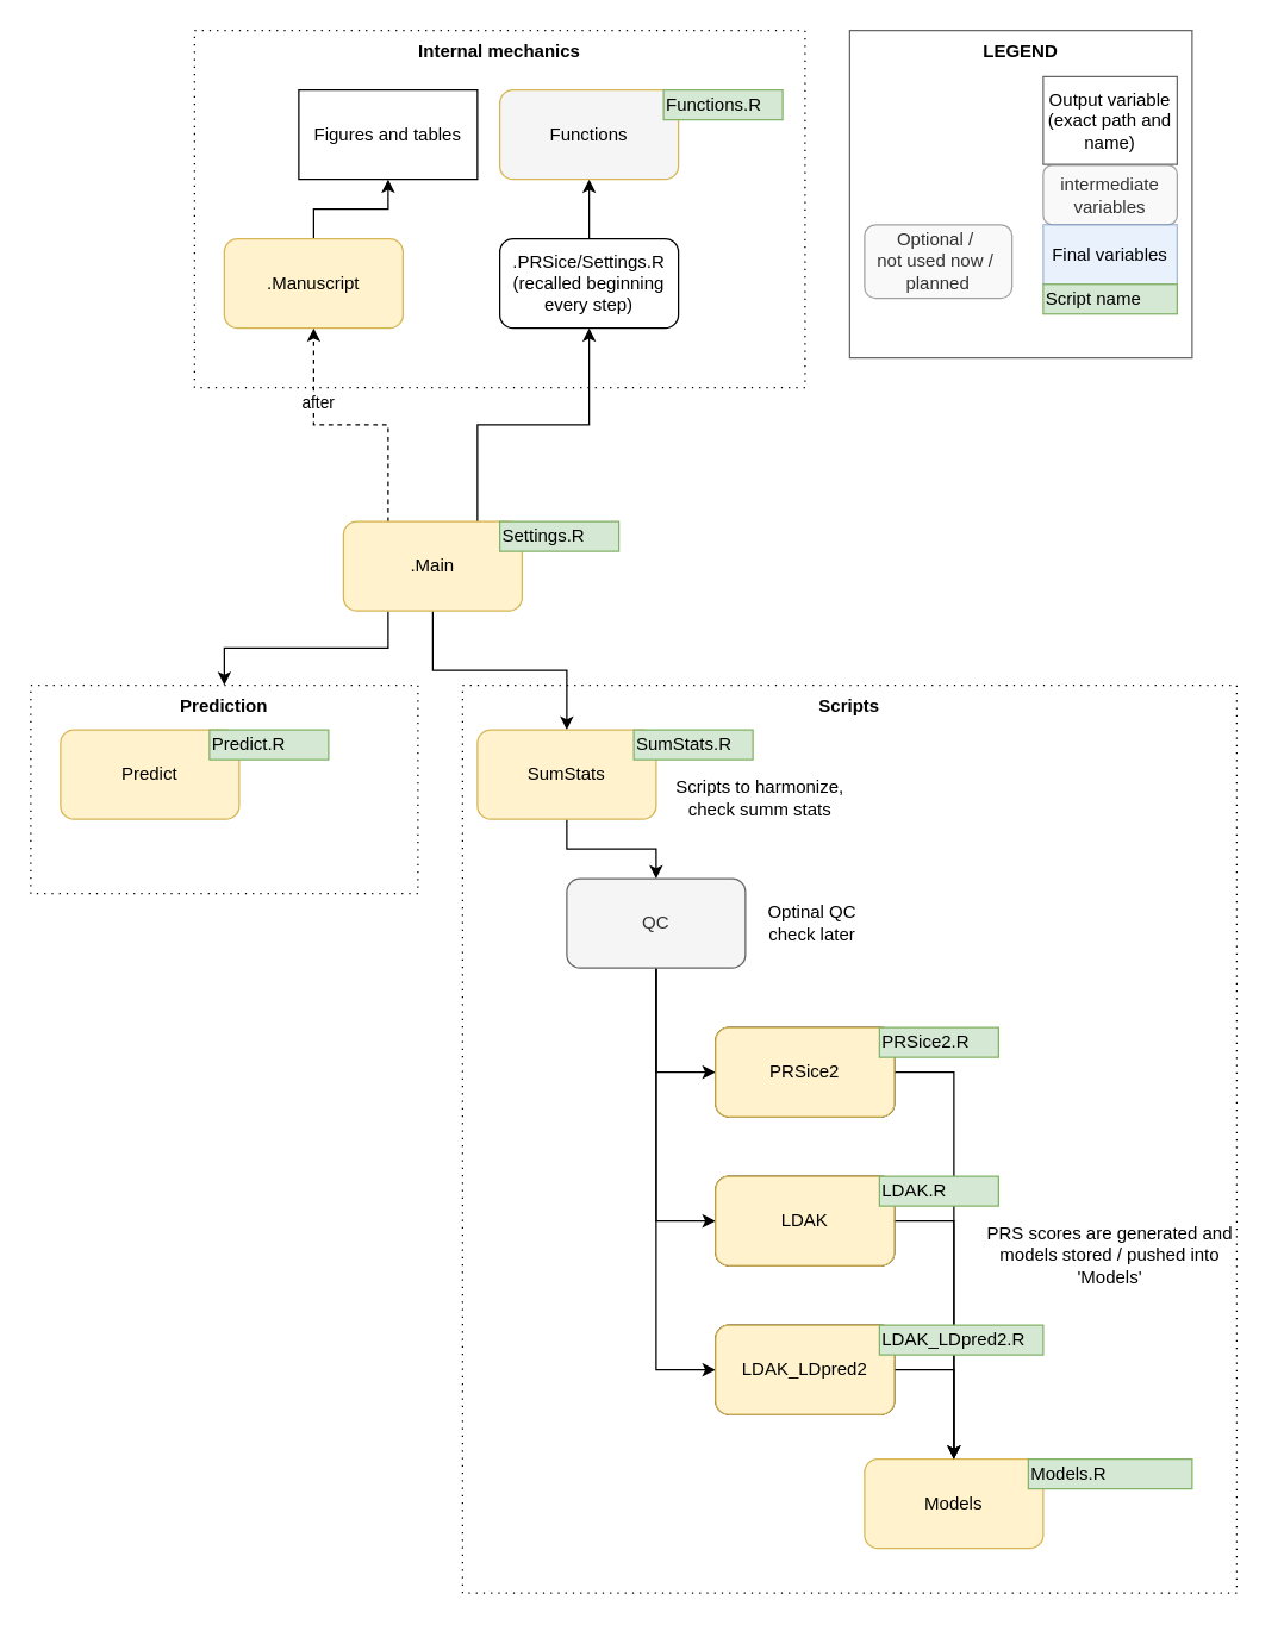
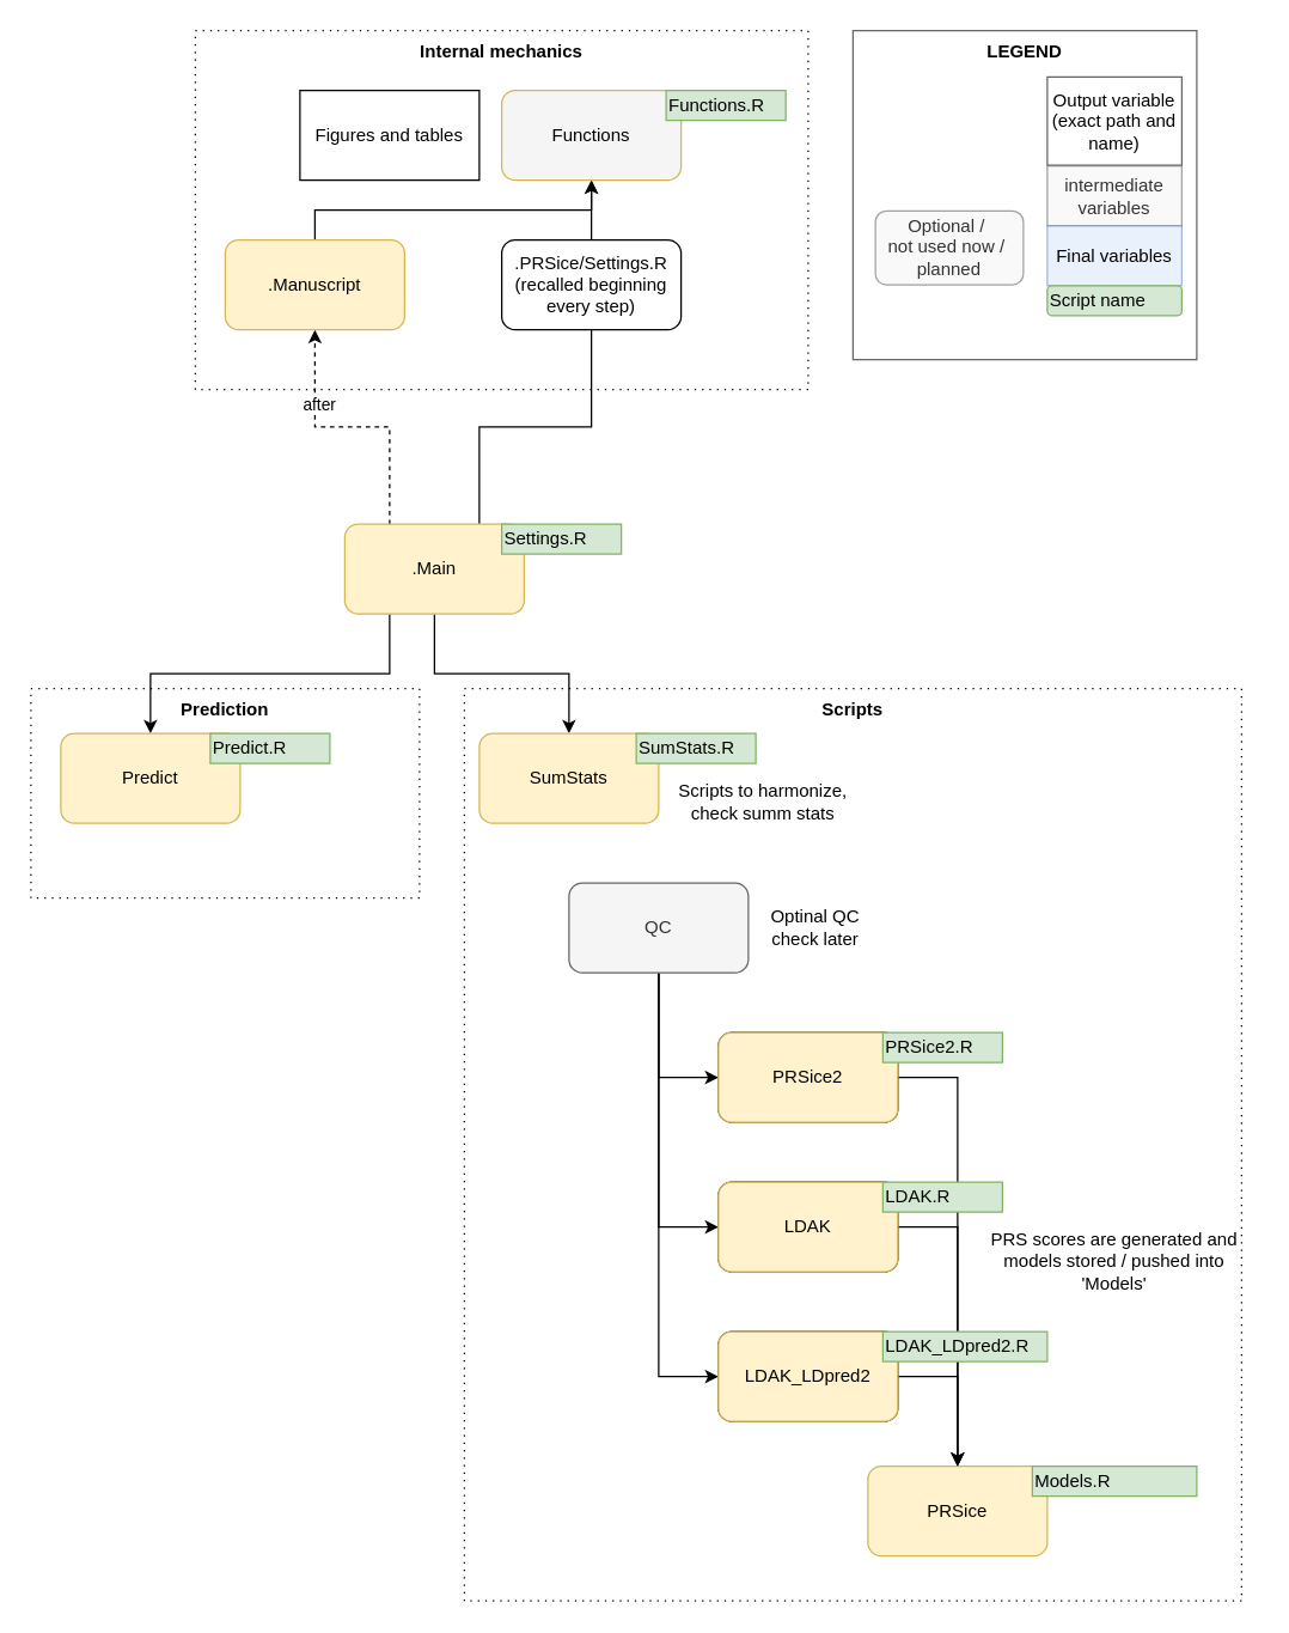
- <mxCell id="6" value="intermediate&lt;br&gt;variables" style="whiteSpace=wrap;html=1;align=center;fillColor=#f5f5f5;fontColor=#333333;strokeColor=#666666;opacity=60;rounded=1;" parent="3" vertex="1"><mxGeometry x="130" y="90.5" width="90" height="40" as="geometry" /></mxCell>
+ <mxCell id="6" value="intermediate&lt;br&gt;variables" style="rounded=0;whiteSpace=wrap;html=1;align=center;fillColor=#f5f5f5;fontColor=#333333;strokeColor=#666666;opacity=60;" parent="3" vertex="1"><mxGeometry x="130" y="90.5" width="90" height="40" as="geometry" /></mxCell>
- <mxCell id="17" style="edgeStyle=orthogonalEdgeStyle;rounded=0;orthogonalLoop=1;jettySize=auto;html=1;exitX=0.5;exitY=0;exitDx=0;exitDy=0;entryX=0.5;entryY=1;entryDx=0;entryDy=0;" edge="1" parent="1" source="18" target="23"><mxGeometry relative="1" as="geometry" /></mxCell>
+ <mxCell id="17" style="edgeStyle=orthogonalEdgeStyle;rounded=0;orthogonalLoop=1;jettySize=auto;html=1;exitX=0.5;exitY=0;exitDx=0;exitDy=0;" edge="1" parent="1" source="18" target="53"><mxGeometry relative="1" as="geometry" /></mxCell>
- <mxCell id="8" value="Optional /&amp;nbsp;&lt;br&gt;not used now /&amp;nbsp;&lt;br&gt;planned" style="rounded=1;whiteSpace=wrap;html=1;opacity=60;fillColor=#f5f5f5;fontColor=#333333;strokeColor=#666666;" vertex="1" parent="3"><mxGeometry x="10" y="130.5" width="99.01" height="49.5" as="geometry" /></mxCell>
+ <mxCell id="8" value="Optional /&amp;nbsp;&lt;br&gt;not used now /&amp;nbsp;&lt;br&gt;planned" style="rounded=1;whiteSpace=wrap;html=1;opacity=60;fillColor=#f5f5f5;fontColor=#333333;strokeColor=#666666;" vertex="1" parent="3"><mxGeometry x="15" y="120.5" width="99.01" height="49.5" as="geometry" /></mxCell>
- <mxCell id="9" value="Script name" style="rounded=0;whiteSpace=wrap;html=1;align=left;fillColor=#d5e8d4;strokeColor=#82b366;" vertex="1" parent="3"><mxGeometry x="130" y="170.5" width="90" height="20" as="geometry" /></mxCell>
+ <mxCell id="9" value="Script name" style="whiteSpace=wrap;html=1;align=left;fillColor=#d5e8d4;strokeColor=#82b366;rounded=1;" vertex="1" parent="3"><mxGeometry x="130" y="170.5" width="90" height="20" as="geometry" /></mxCell>
- <mxCell id="15" style="edgeStyle=orthogonalEdgeStyle;rounded=0;orthogonalLoop=1;jettySize=auto;html=1;exitX=0.75;exitY=0;exitDx=0;exitDy=0;entryX=0.5;entryY=1;entryDx=0;entryDy=0;" edge="1" parent="1" source="16" target="25"><mxGeometry relative="1" as="geometry" /></mxCell>
+ <mxCell id="15" style="edgeStyle=orthogonalEdgeStyle;rounded=0;orthogonalLoop=1;jettySize=auto;html=1;exitX=0.75;exitY=0;exitDx=0;exitDy=0;entryX=0.5;entryY=1;entryDx=0;entryDy=0;endArrow=none;" edge="1" parent="1" source="16" target="25"><mxGeometry relative="1" as="geometry" /></mxCell>
- <mxCell id="14" style="edgeStyle=orthogonalEdgeStyle;rounded=0;orthogonalLoop=1;jettySize=auto;html=1;exitX=0.25;exitY=1;exitDx=0;exitDy=0;" edge="1" parent="1" source="16" target="56"><mxGeometry relative="1" as="geometry" /></mxCell>
+ <mxCell id="14" style="edgeStyle=orthogonalEdgeStyle;rounded=0;orthogonalLoop=1;jettySize=auto;html=1;exitX=0.25;exitY=1;exitDx=0;exitDy=0;entryX=0.5;entryY=0;entryDx=0;entryDy=0;" edge="1" parent="1" source="16" target="50"><mxGeometry relative="1" as="geometry" /></mxCell>
- <mxCell id="10" style="edgeStyle=orthogonalEdgeStyle;rounded=0;orthogonalLoop=1;jettySize=auto;html=1;exitX=0.5;exitY=1;exitDx=0;exitDy=0;entryX=0.5;entryY=0;entryDx=0;entryDy=0;" edge="1" parent="1" source="46" target="43"><mxGeometry relative="1" as="geometry" /></mxCell>
- <mxCell id="30" value="Models" style="rounded=1;whiteSpace=wrap;html=1;fillColor=#fff2cc;strokeColor=#d6b656;" vertex="1" parent="26"><mxGeometry x="100" y="290" width="120" height="60" as="geometry" /></mxCell>
+ <mxCell id="30" value="PRSice" style="rounded=1;whiteSpace=wrap;html=1;fillColor=#fff2cc;strokeColor=#d6b656;" vertex="1" parent="26"><mxGeometry x="100" y="290" width="120" height="60" as="geometry" /></mxCell>
